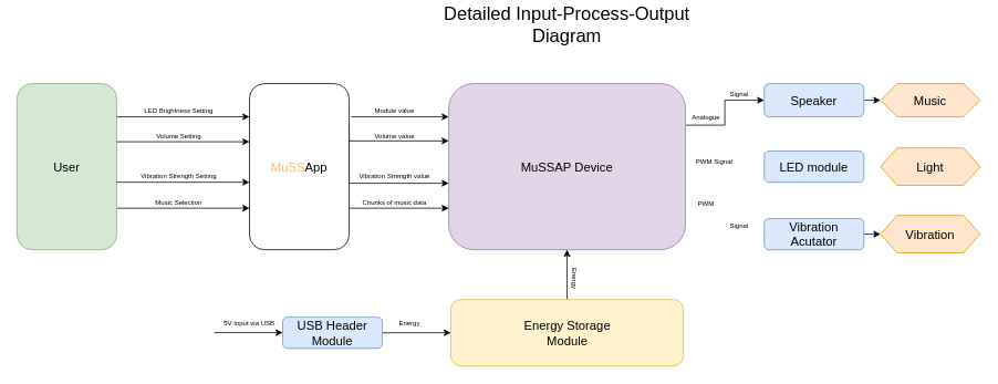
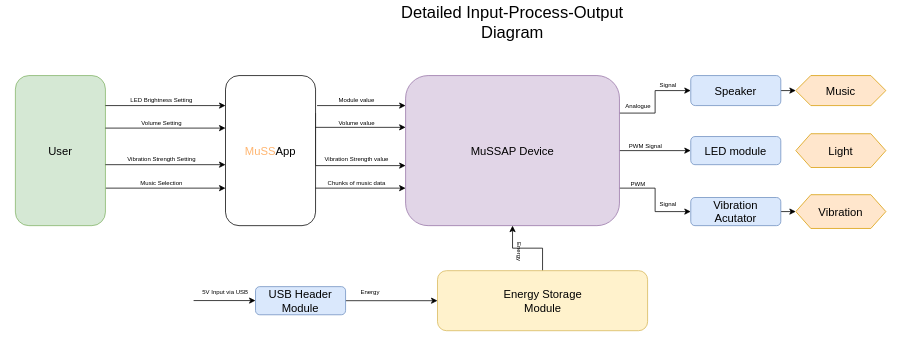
+ <mxCell id="3" style="edgeStyle=orthogonalEdgeStyle;rounded=0;orthogonalLoop=1;jettySize=auto;html=1;exitX=1;exitY=0.5;exitDx=0;exitDy=0;entryX=0;entryY=0.5;entryDx=0;entryDy=0;labelBackgroundColor=#FFB570;fontSize=15;fontColor=#FFB570;" parent="1" source="5" target="30" edge="1"><mxGeometry relative="1" as="geometry" /></mxCell>
+ <mxCell id="4" style="edgeStyle=orthogonalEdgeStyle;rounded=0;orthogonalLoop=1;jettySize=auto;html=1;exitX=1;exitY=0.75;exitDx=0;exitDy=0;entryX=0;entryY=0.5;entryDx=0;entryDy=0;labelBackgroundColor=#FFB570;fontSize=15;fontColor=#FFB570;" parent="1" source="5" target="32" edge="1"><mxGeometry relative="1" as="geometry" /></mxCell>
- <mxCell id="39" value="Energy Storage&lt;br&gt;Module" style="rounded=1;whiteSpace=wrap;html=1;fontSize=15;fillColor=#fff2cc;strokeColor=#d6b656;" parent="1" vertex="1"><mxGeometry x="542.5" y="360" width="280" height="80" as="geometry" /></mxCell>
+ <mxCell id="39" value="Energy Storage&lt;br&gt;Module" style="rounded=1;whiteSpace=wrap;html=1;fontSize=15;fillColor=#fff2cc;strokeColor=#d6b656;" parent="1" vertex="1"><mxGeometry x="582.5" y="360" width="280" height="80" as="geometry" /></mxCell>
